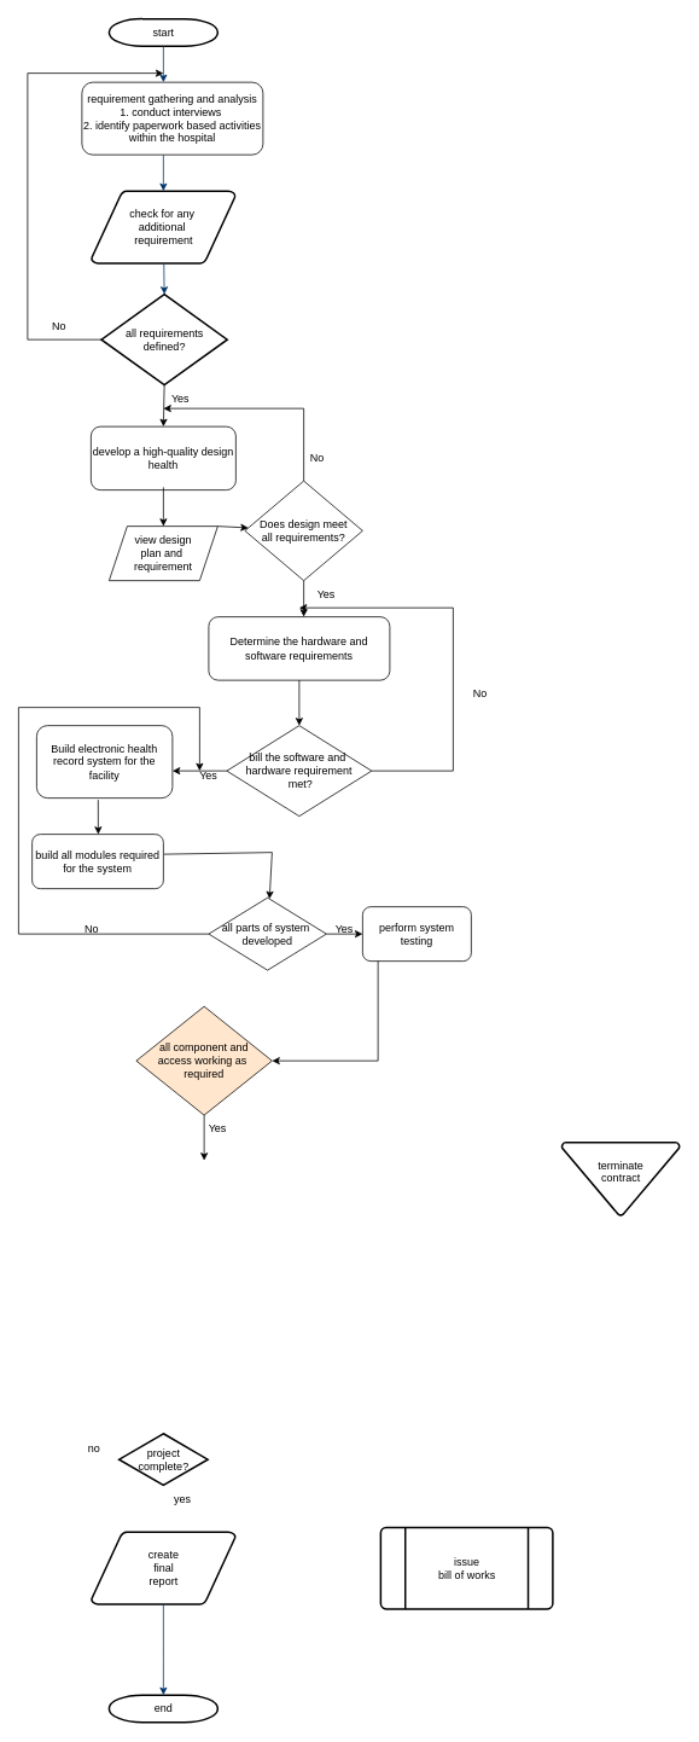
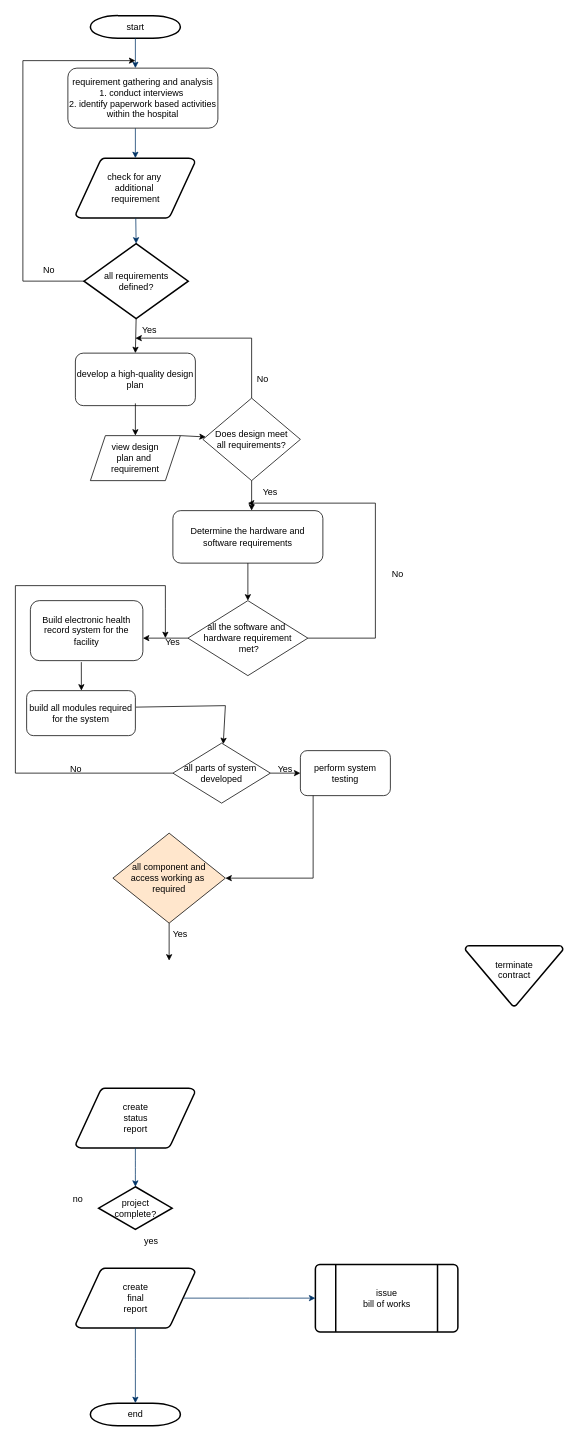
- <mxCell id="24" value="develop a high-quality design health" style="rounded=1;whiteSpace=wrap;html=1;" vertex="1" parent="1"><mxGeometry x="100" y="470" width="160" height="70" as="geometry" /></mxCell>
+ <mxCell id="24" value="develop a high-quality design plan" style="rounded=1;whiteSpace=wrap;html=1;" vertex="1" parent="1"><mxGeometry x="100" y="470" width="160" height="70" as="geometry" /></mxCell>
- <mxCell id="35" value="bill the software and&amp;nbsp;&lt;br&gt;hardware requirement&lt;br&gt;&amp;nbsp;met?" style="rhombus;whiteSpace=wrap;html=1;" vertex="1" parent="1"><mxGeometry x="250" y="800" width="160" height="100" as="geometry" /></mxCell>
+ <mxCell id="35" value="all the software and&amp;nbsp;&lt;br&gt;hardware requirement&lt;br&gt;&amp;nbsp;met?" style="rhombus;whiteSpace=wrap;html=1;" vertex="1" parent="1"><mxGeometry x="250" y="800" width="160" height="100" as="geometry" /></mxCell>
+ <mxCell id="9" value="create&#10;status&#10;report" style="shape=mxgraph.flowchart.data;strokeWidth=2;gradientColor=none;gradientDirection=north;fontStyle=0;html=1;" parent="1" vertex="1"><mxGeometry x="100.5" y="1450" width="159" height="80" as="geometry" /></mxCell>
+ <mxCell id="14" value="" style="edgeStyle=elbowEdgeStyle;elbow=vertical;exitX=0.5;exitY=1;exitPerimeter=0;entryX=0.5;entryY=0;entryPerimeter=0;fontStyle=1;strokeColor=#003366;strokeWidth=1;html=1;" parent="1" source="9" target="10" edge="1"><mxGeometry width="100" height="100" as="geometry"><mxPoint y="60" as="sourcePoint" x="-140" /><mxPoint x="-40" as="targetPoint" y="-40" /></mxGeometry></mxCell>
+ <mxCell id="16" value="" style="edgeStyle=elbowEdgeStyle;elbow=vertical;exitX=0.905;exitY=0.5;exitPerimeter=0;entryX=0;entryY=0.5;entryPerimeter=0;fontStyle=1;strokeColor=#003366;strokeWidth=1;html=1;" parent="1" source="11" target="12" edge="1"><mxGeometry width="100" height="100" as="geometry"><mxPoint y="60" as="sourcePoint" x="-140" /><mxPoint x="-40" as="targetPoint" y="-40" /></mxGeometry></mxCell>
